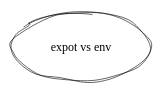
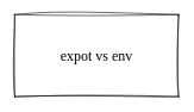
- <mxCell id="2" value="expot vs env" style="ellipse;whiteSpace=wrap;html=1;sketch=1;hachureGap=4;jiggle=2;curveFitting=1;fontFamily=Architects Daughter;fontSource=https%3A%2F%2Ffonts.googleapis.com%2Fcss%3Ffamily%3DArchitects%2BDaughter;fontSize=20;" vertex="1" parent="1"><mxGeometry x="20" y="20" width="230" height="115" as="geometry" /></mxCell>
+ <mxCell id="2" value="expot vs env" style="rounded=0;whiteSpace=wrap;html=1;sketch=1;hachureGap=4;jiggle=2;curveFitting=1;fontFamily=Architects Daughter;fontSource=https%3A%2F%2Ffonts.googleapis.com%2Fcss%3Ffamily%3DArchitects%2BDaughter;fontSize=20;" vertex="1" parent="1"><mxGeometry x="20" y="20" width="230" height="115" as="geometry" /></mxCell>
